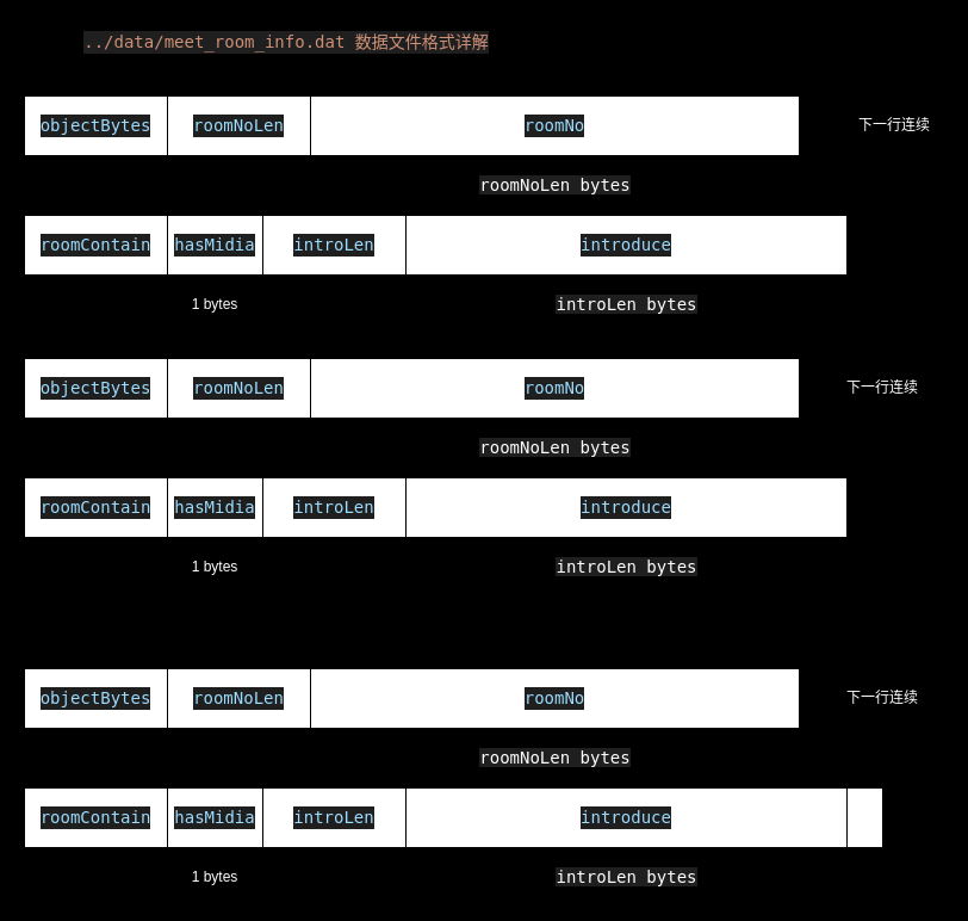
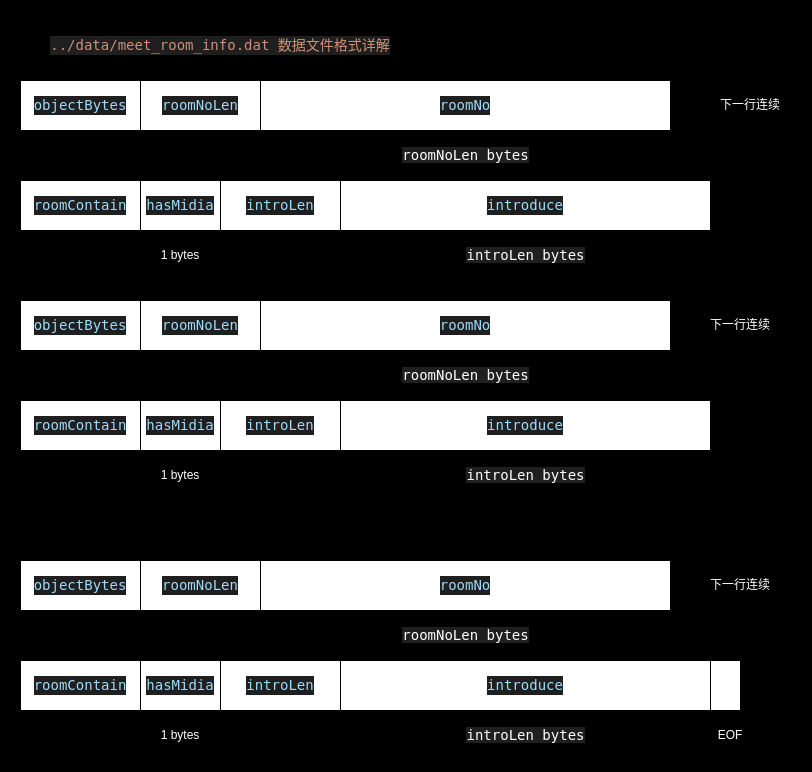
- <mxCell id="2" value="&lt;div style=&quot;color: rgb(204, 204, 204); background-color: rgb(31, 31, 31); font-family: Consolas, 微软雅黑, monospace, Consolas, &amp;quot;Courier New&amp;quot;, monospace; font-size: 14px; line-height: 19px;&quot;&gt;&lt;span style=&quot;color: #ce9178;&quot;&gt;../data/meet_room_info.dat 数据文件格式详解&lt;/span&gt;&lt;/div&gt;" style="text;html=1;strokeColor=none;fillColor=none;align=center;verticalAlign=middle;whiteSpace=wrap;rounded=0;" vertex="1" parent="1"><mxGeometry x="50" y="20" width="380" height="30" as="geometry" /></mxCell>
+ <mxCell id="2" value="&lt;div style=&quot;color: rgb(204, 204, 204); background-color: rgb(31, 31, 31); font-family: Consolas, 微软雅黑, monospace, Consolas, &amp;quot;Courier New&amp;quot;, monospace; font-size: 14px; line-height: 19px;&quot;&gt;&lt;span style=&quot;color: #ce9178;&quot;&gt;../data/meet_room_info.dat 数据文件格式详解&lt;/span&gt;&lt;/div&gt;" style="text;html=1;strokeColor=none;fillColor=none;align=center;verticalAlign=middle;whiteSpace=wrap;rounded=0;" vertex="1" parent="1"><mxGeometry x="30" y="30" width="380" height="30" as="geometry" /></mxCell>
+ <mxCell id="49" value="EOF" style="text;html=1;strokeColor=none;fillColor=none;align=center;verticalAlign=middle;whiteSpace=wrap;rounded=0;fontColor=#FFFFFF;" vertex="1" parent="1"><mxGeometry x="700" y="720" width="60" height="30" as="geometry" /></mxCell>
